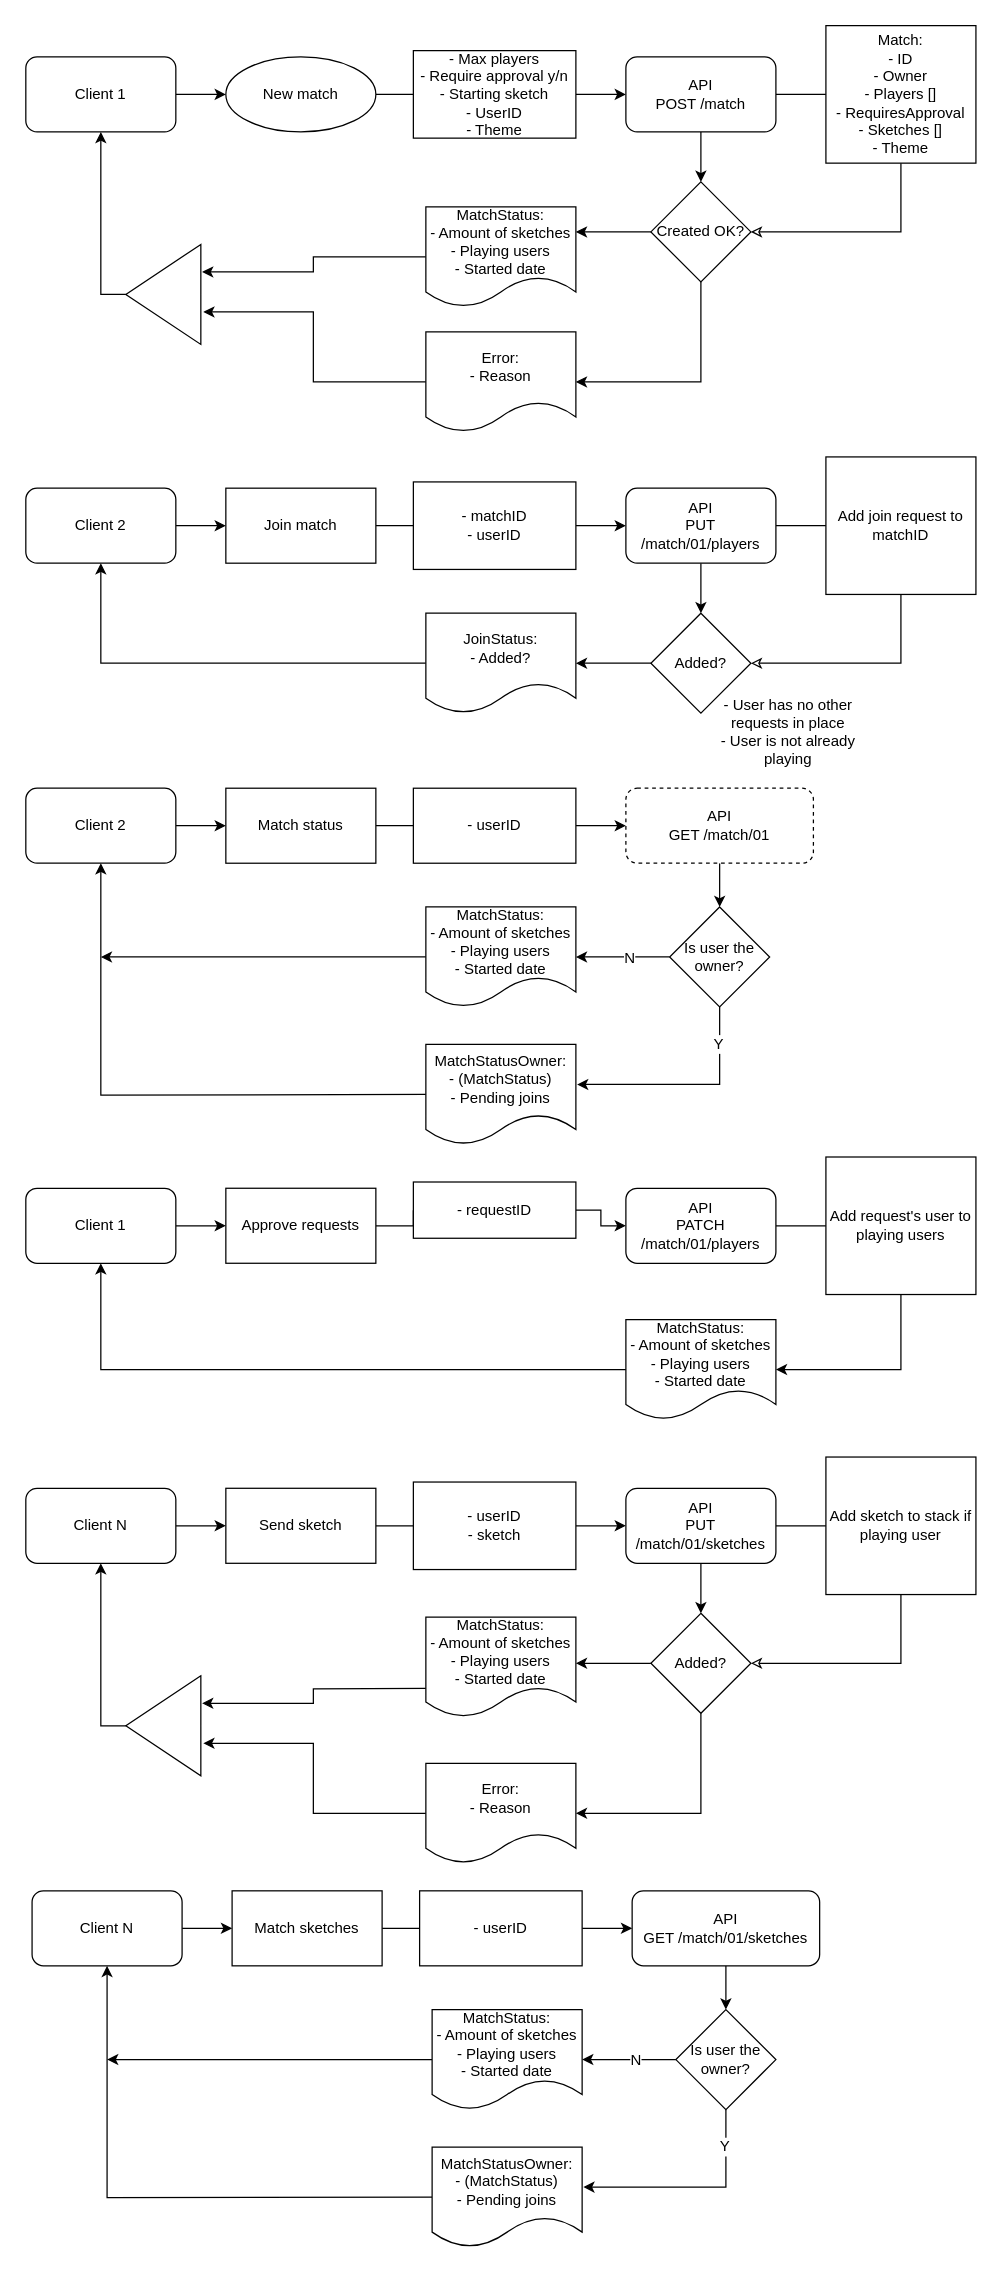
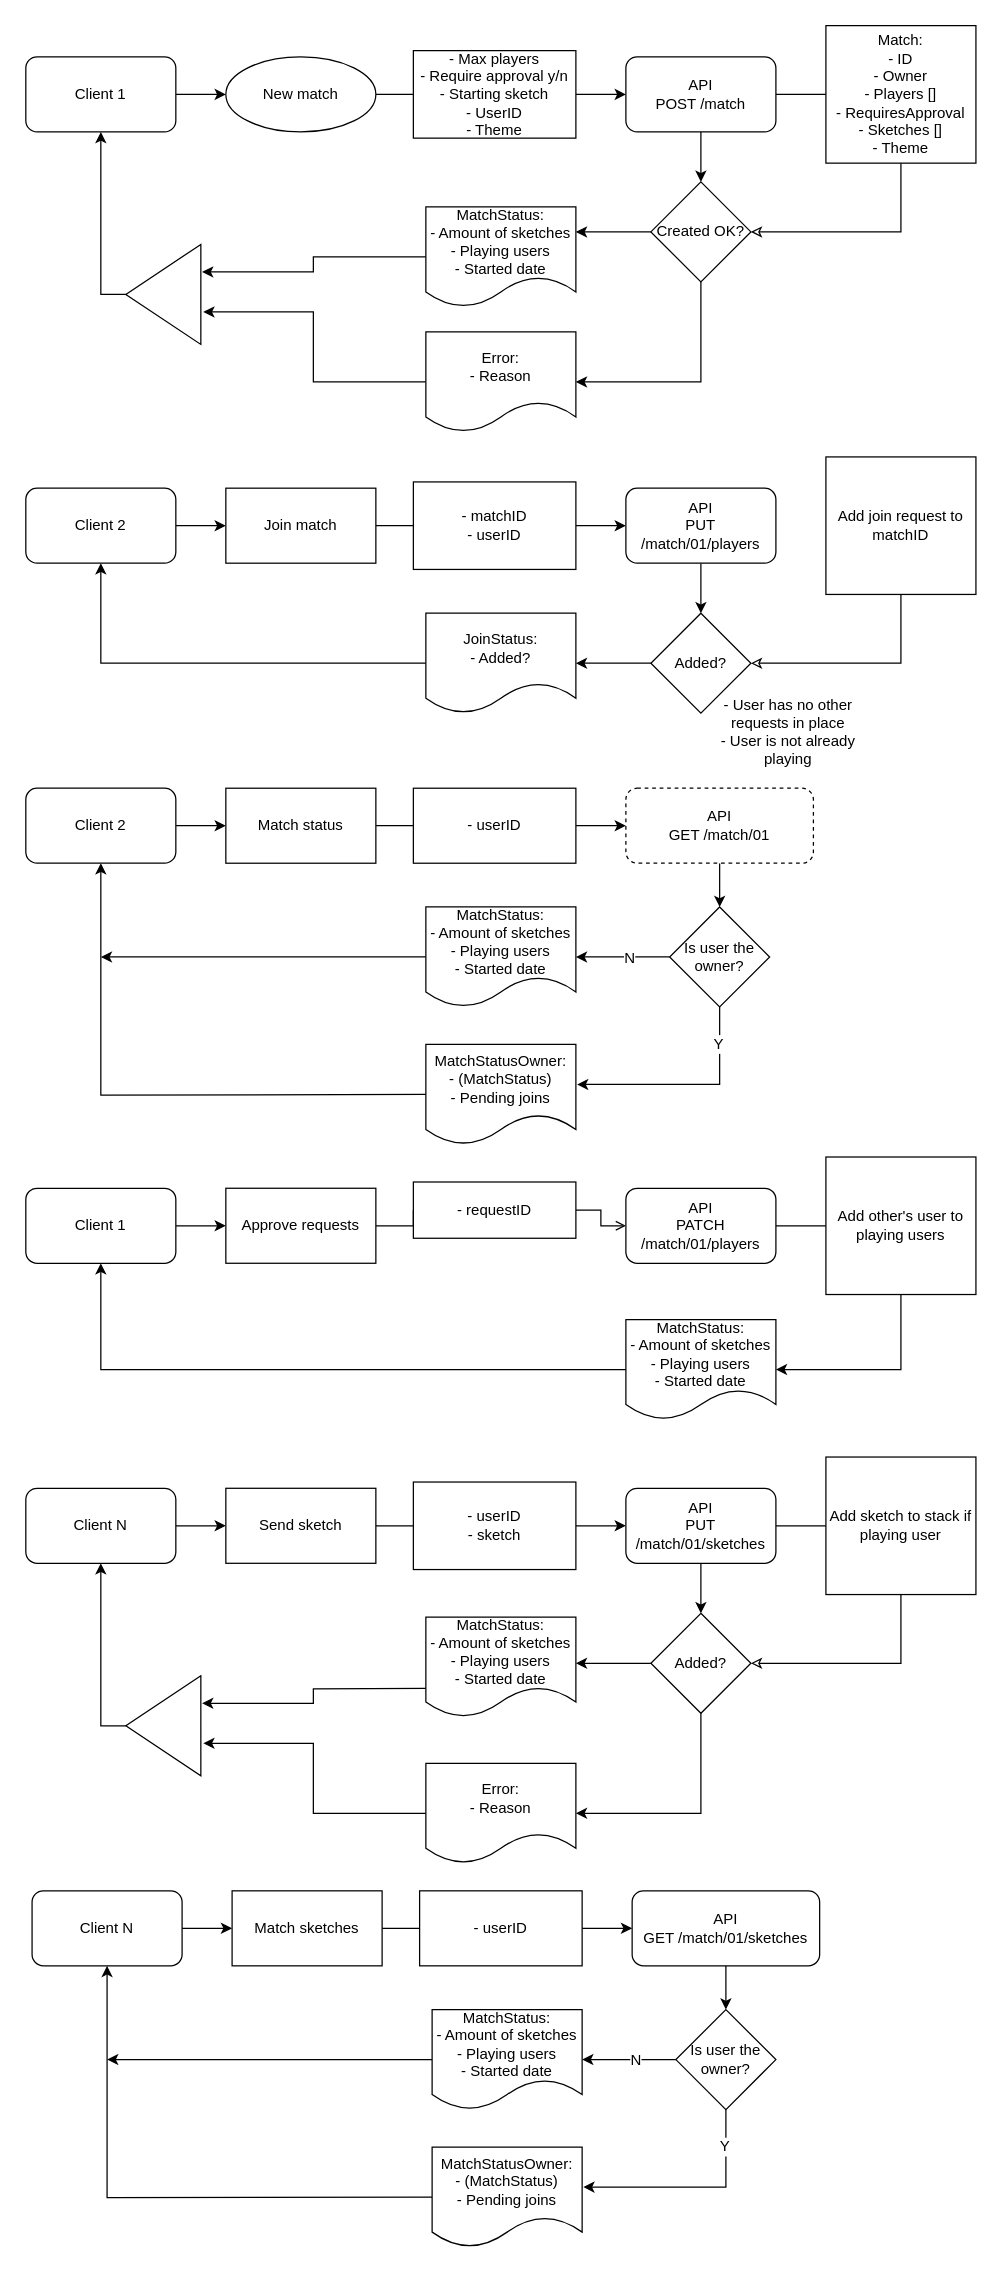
- <mxCell id="29" style="edgeStyle=orthogonalEdgeStyle;rounded=0;orthogonalLoop=1;jettySize=auto;html=1;exitX=1;exitY=0.5;exitDx=0;exitDy=0;entryX=0;entryY=0.5;entryDx=0;entryDy=0;endArrow=none;endFill=0;" edge="1" parent="1" source="30" target="32"><mxGeometry relative="1" as="geometry" /></mxCell>
- <mxCell id="55" style="edgeStyle=orthogonalEdgeStyle;rounded=0;orthogonalLoop=1;jettySize=auto;html=1;exitX=1;exitY=0.5;exitDx=0;exitDy=0;entryX=0;entryY=0.5;entryDx=0;entryDy=0;" edge="1" source="56" target="60" parent="1"><mxGeometry relative="1" as="geometry" /></mxCell>
+ <mxCell id="55" style="edgeStyle=orthogonalEdgeStyle;rounded=0;orthogonalLoop=1;jettySize=auto;html=1;exitX=1;exitY=0.5;exitDx=0;exitDy=0;entryX=0;entryY=0.5;entryDx=0;entryDy=0;endArrow=open;" edge="1" source="56" target="60" parent="1"><mxGeometry relative="1" as="geometry" /></mxCell>
- <mxCell id="62" value="Add request's user to playing users&lt;br&gt;" style="rounded=0;whiteSpace=wrap;html=1;" vertex="1" parent="1"><mxGeometry x="660" y="925" width="120" height="110" as="geometry" /></mxCell>
+ <mxCell id="62" value="Add other's user to playing users&lt;br&gt;" style="rounded=0;whiteSpace=wrap;html=1;" vertex="1" parent="1"><mxGeometry x="660" y="925" width="120" height="110" as="geometry" /></mxCell>
